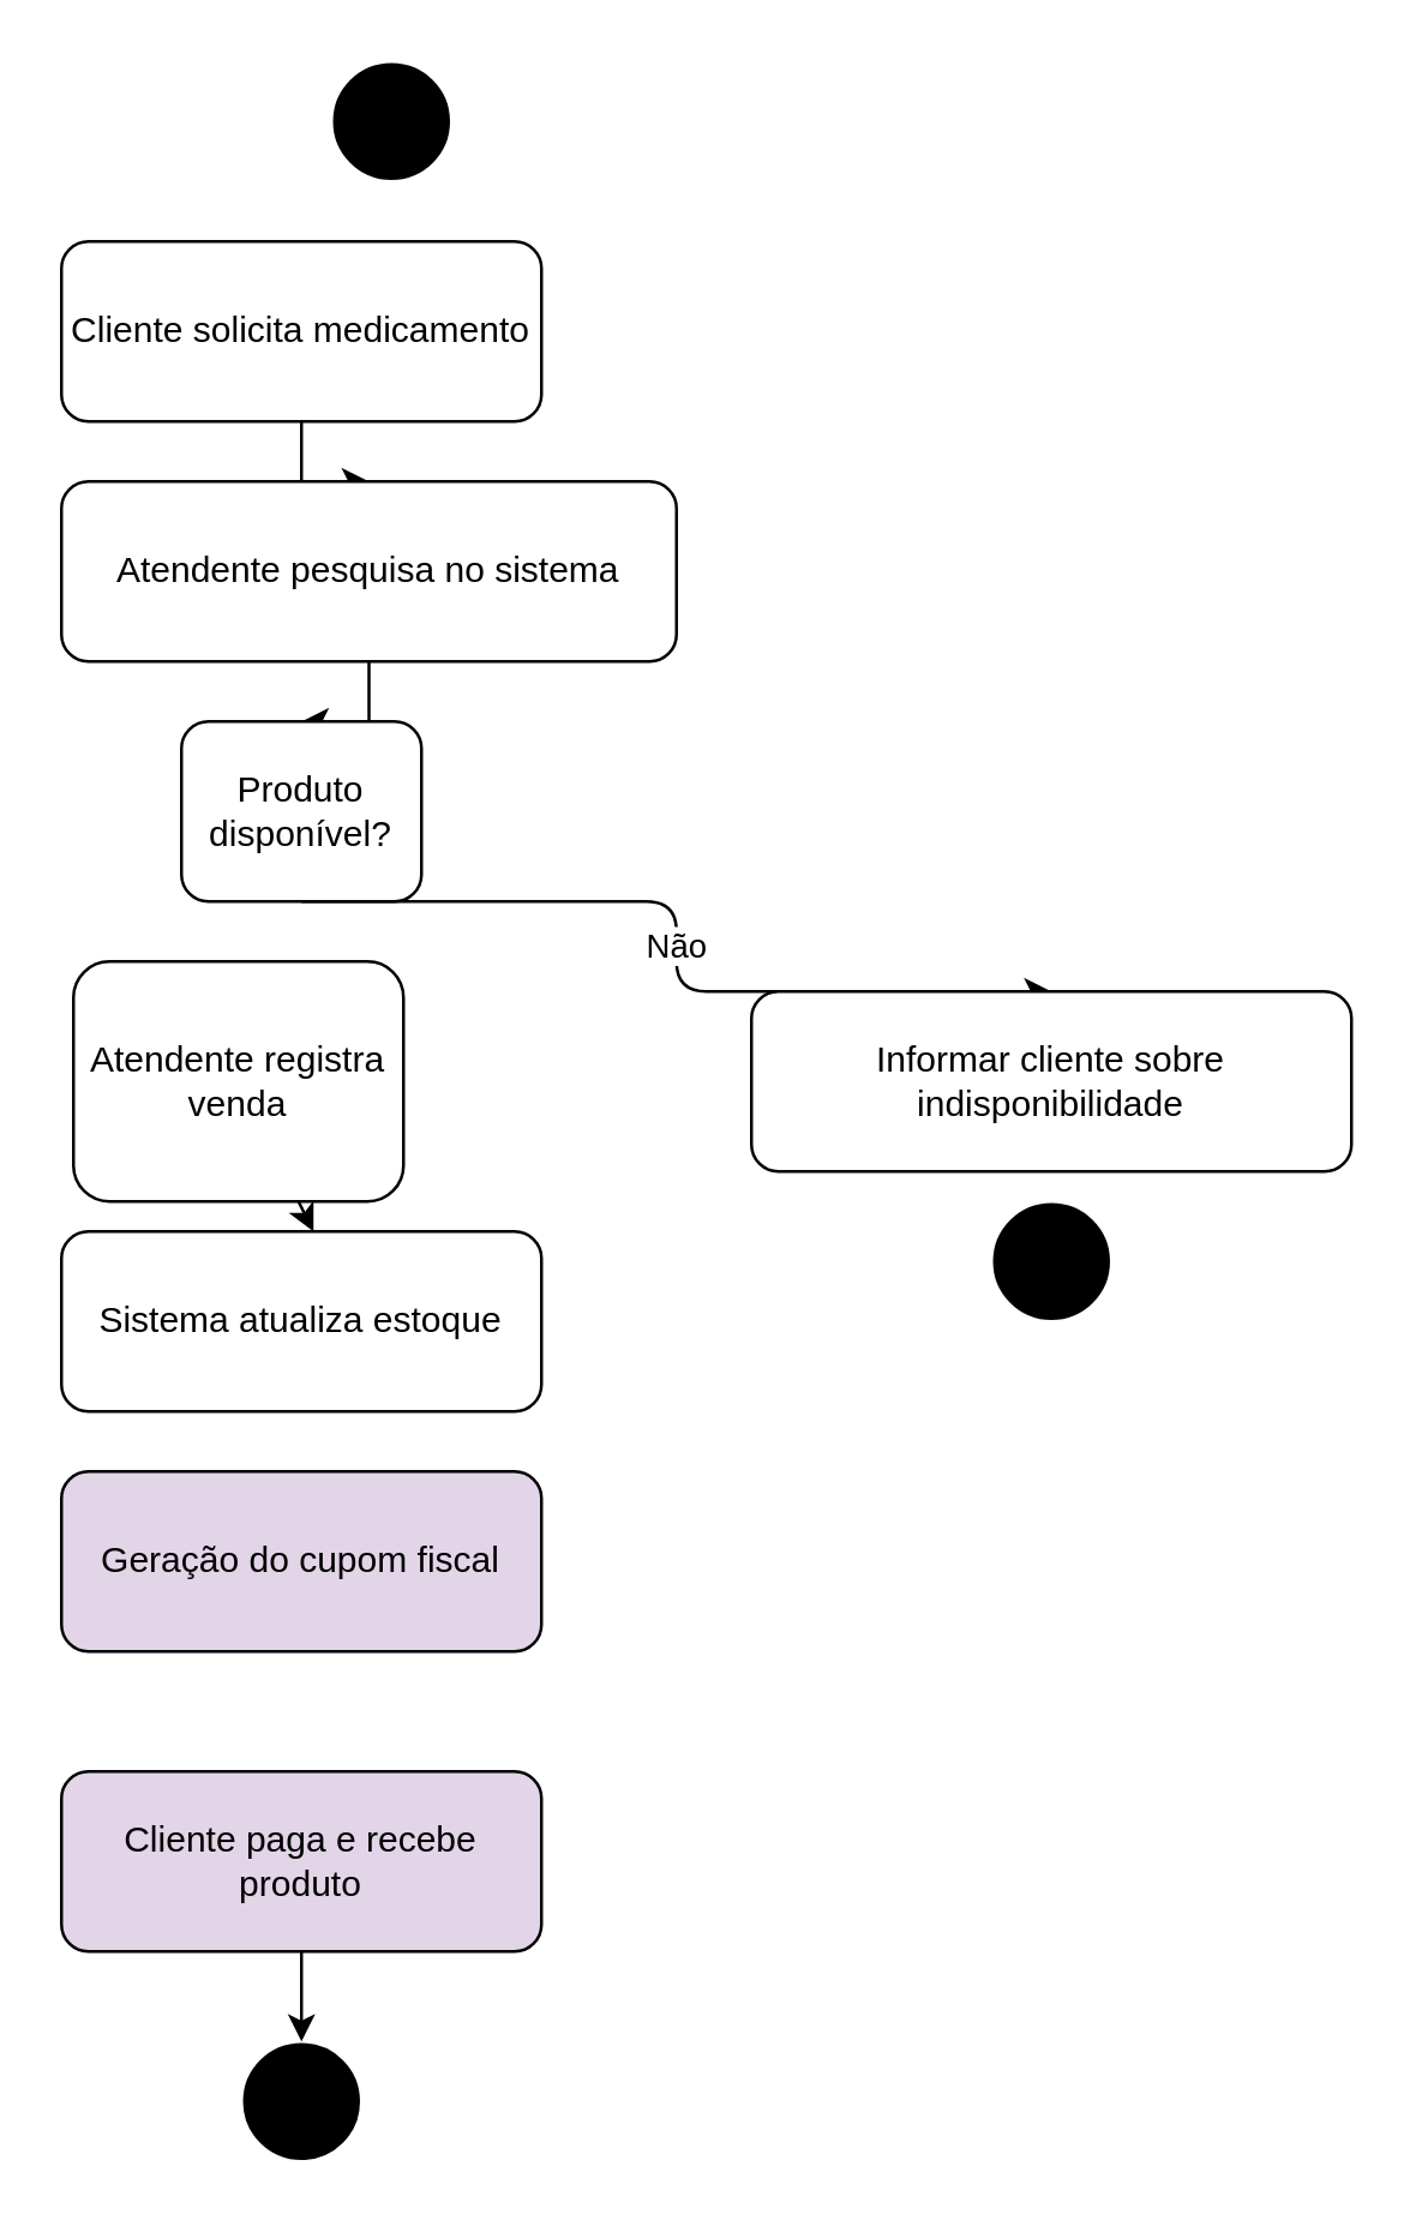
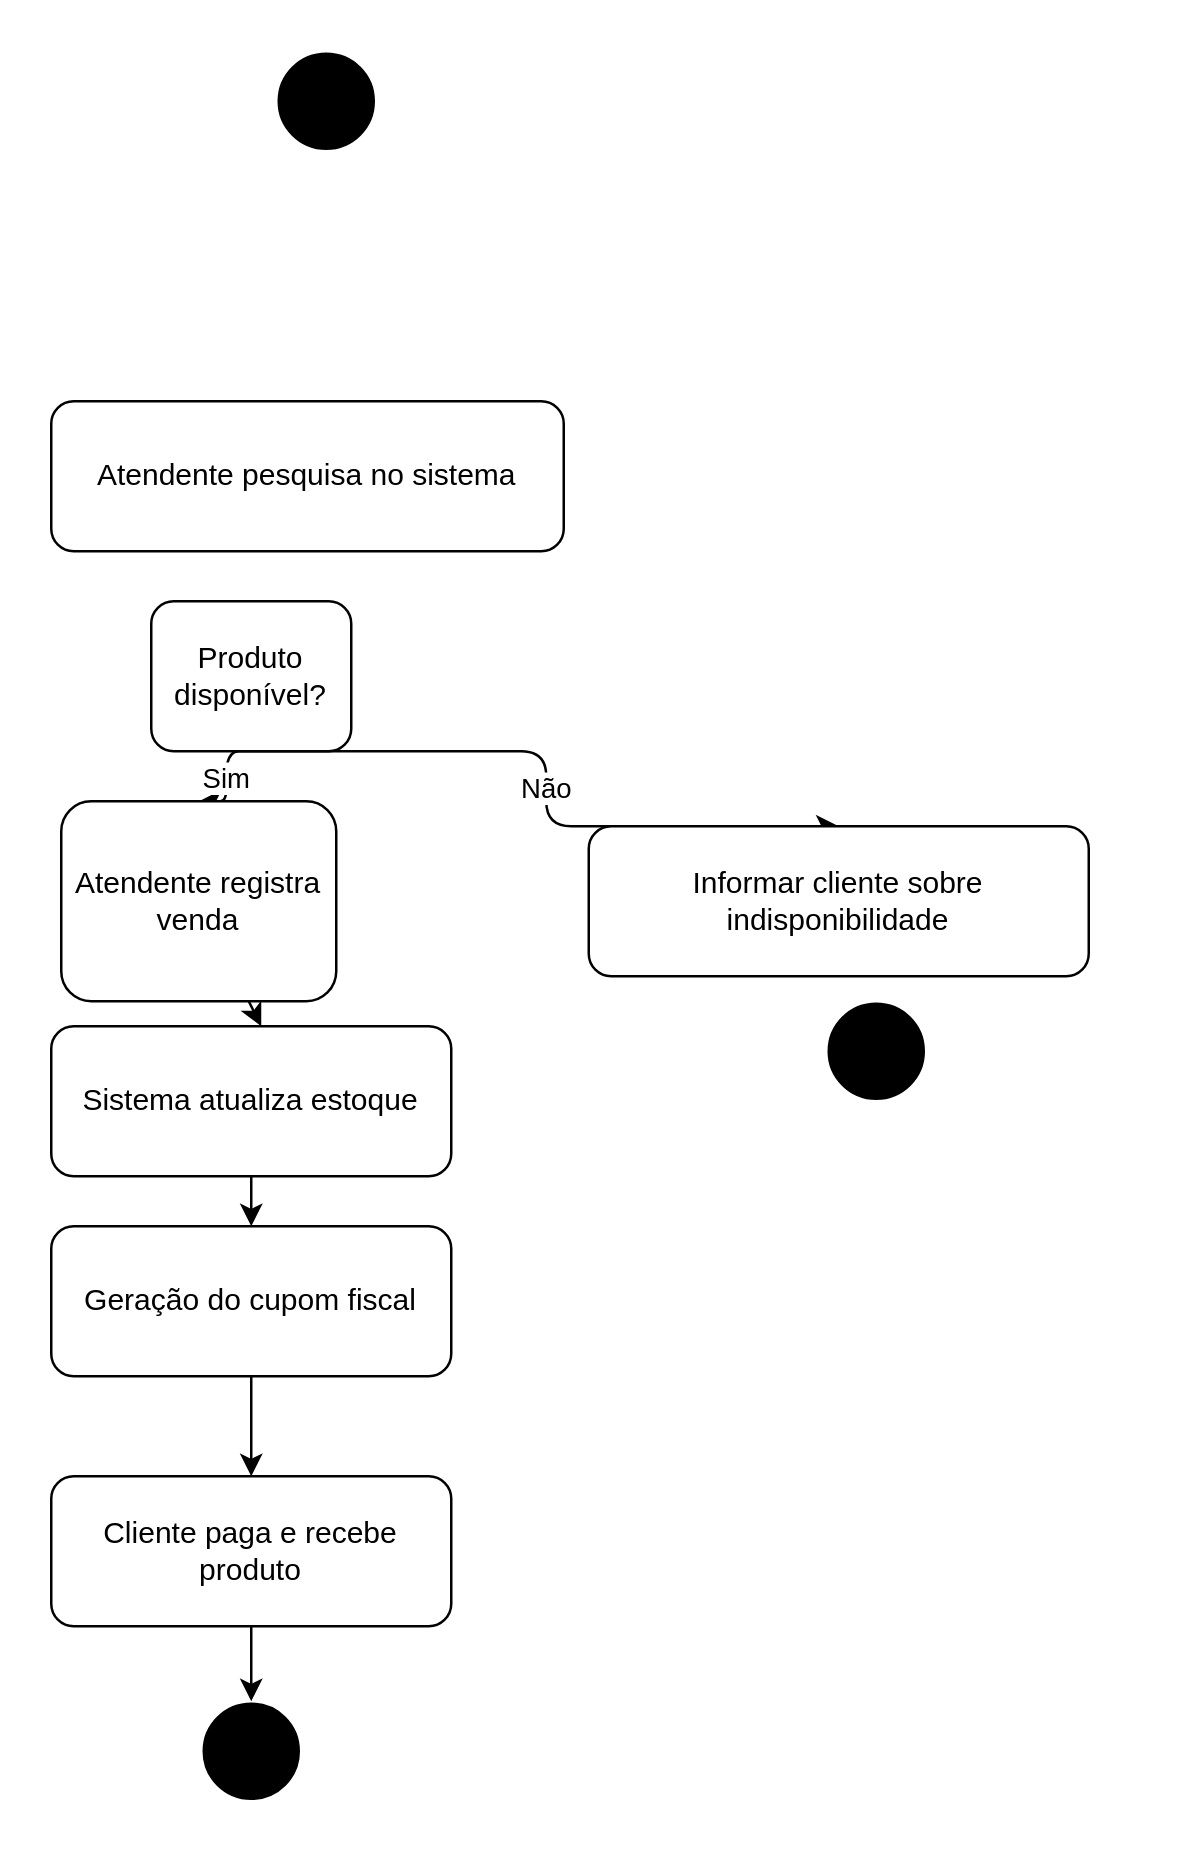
- <mxCell id="4" value="Cliente solicita medicamento" style="rounded=1;whiteSpace=wrap;html=1;" parent="1" vertex="1"><mxGeometry x="20" y="80" width="160" height="60" as="geometry" /></mxCell>
- <mxCell id="3" value="" style="edgeStyle=orthogonalEdgeStyle;rounded=0;orthogonalLoop=1;jettySize=auto;html=1;" parent="1" source="4" target="6" edge="1"><mxGeometry relative="1" as="geometry"><mxPoint x="300" y="110" as="targetPoint" /></mxGeometry></mxCell>
- <mxCell id="5" value="" style="edgeStyle=orthogonalEdgeStyle;rounded=0;orthogonalLoop=1;jettySize=auto;html=1;" parent="1" source="6" target="7" edge="1"><mxGeometry relative="1" as="geometry"><mxPoint x="300" y="190" as="targetPoint" /></mxGeometry></mxCell>
+ <mxCell id="8" value="Sim" style="edgeStyle=elbowEdgeStyle;rounded=1;html=1;exitX=0.5;exitY=1;entryX=0.5;entryY=0;" parent="1" source="7" target="9" edge="1"><mxGeometry relative="1" as="geometry" /></mxCell>
- <mxCell id="11" value="Informar cliente sobre indisponibilidade" style="rounded=1;whiteSpace=wrap;html=1;" parent="1" vertex="1"><mxGeometry x="250" y="330" width="200" height="60" as="geometry" /></mxCell>
+ <mxCell id="11" value="Informar cliente sobre indisponibilidade" style="rounded=1;whiteSpace=wrap;html=1;" parent="1" vertex="1"><mxGeometry x="235" y="330" width="200" height="60" as="geometry" /></mxCell>
+ <mxCell id="20" value="" style="endArrow=classic;html=1;rounded=0;exitX=0.5;exitY=1;exitDx=0;exitDy=0;entryX=0.5;entryY=0;entryDx=0;entryDy=0;" parent="1" source="13" target="14" edge="1"><mxGeometry width="50" height="50" relative="1" as="geometry"><mxPoint x="260" y="590" as="sourcePoint" /><mxPoint x="310" y="540" as="targetPoint" /></mxGeometry></mxCell>
- <mxCell id="14" value="Geração do cupom fiscal" style="rounded=1;whiteSpace=wrap;html=1;fillColor=#e1d5e7;" parent="1" vertex="1"><mxGeometry x="20" y="490" width="160" height="60" as="geometry" /></mxCell>
+ <mxCell id="14" value="Geração do cupom fiscal" style="rounded=1;whiteSpace=wrap;html=1;" parent="1" vertex="1"><mxGeometry x="20" y="490" width="160" height="60" as="geometry" /></mxCell>
+ <mxCell id="18" value="" style="endArrow=classic;html=1;rounded=0;exitX=0.5;exitY=1;exitDx=0;exitDy=0;entryX=0.5;entryY=0;entryDx=0;entryDy=0;" parent="1" source="14" target="15" edge="1"><mxGeometry width="50" height="50" relative="1" as="geometry"><mxPoint x="260" y="590" as="sourcePoint" /><mxPoint x="310" y="540" as="targetPoint" /></mxGeometry></mxCell>
- <mxCell id="15" value="Cliente paga e recebe produto" style="rounded=1;whiteSpace=wrap;html=1;fillColor=#e1d5e7;" parent="1" vertex="1"><mxGeometry x="20" y="590" width="160" height="60" as="geometry" /></mxCell>
+ <mxCell id="15" value="Cliente paga e recebe produto" style="rounded=1;whiteSpace=wrap;html=1;" parent="1" vertex="1"><mxGeometry x="20" y="590" width="160" height="60" as="geometry" /></mxCell>
